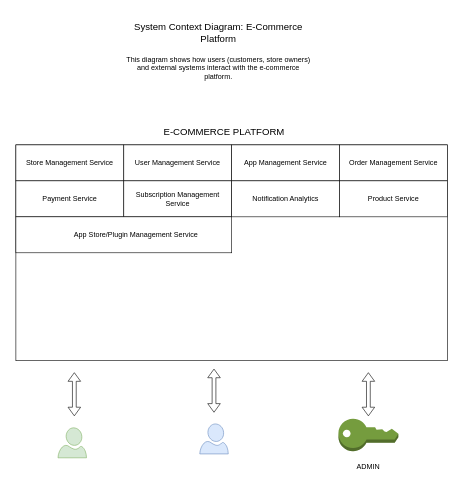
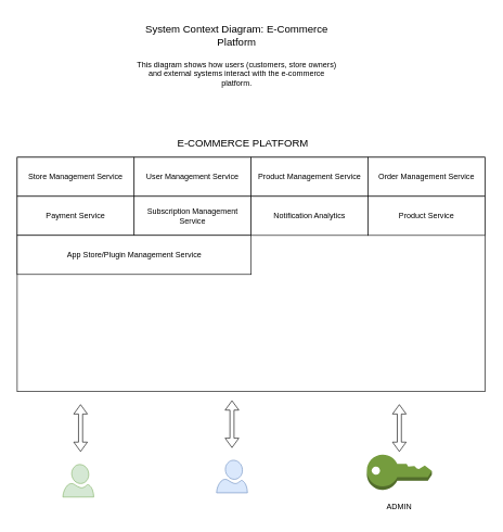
- <mxCell id="10" value="App Management Service" style="text;html=1;align=center;verticalAlign=middle;whiteSpace=wrap;rounded=0;fontSize=12;" parent="2" vertex="1"><mxGeometry x="354" y="52" width="192" height="30" as="geometry" /></mxCell>
+ <mxCell id="10" value="Product Management Service" style="text;html=1;align=center;verticalAlign=middle;whiteSpace=wrap;rounded=0;fontSize=12;" parent="2" vertex="1"><mxGeometry x="354" y="52" width="192" height="30" as="geometry" /></mxCell>
- <mxCell id="22" value="App Store/Plugin Management Service" style="text;html=1;align=center;verticalAlign=middle;whiteSpace=wrap;rounded=0;fontSize=12;" parent="2" vertex="1"><mxGeometry x="87.5" y="172" width="225" height="30" as="geometry" /></mxCell>
+ <mxCell id="22" value="App Store/Plugin Management Service" style="text;html=1;align=center;verticalAlign=middle;whiteSpace=wrap;rounded=0;fontSize=12;" parent="2" vertex="1"><mxGeometry x="67.5" y="172" width="225" height="30" as="geometry" /></mxCell>
